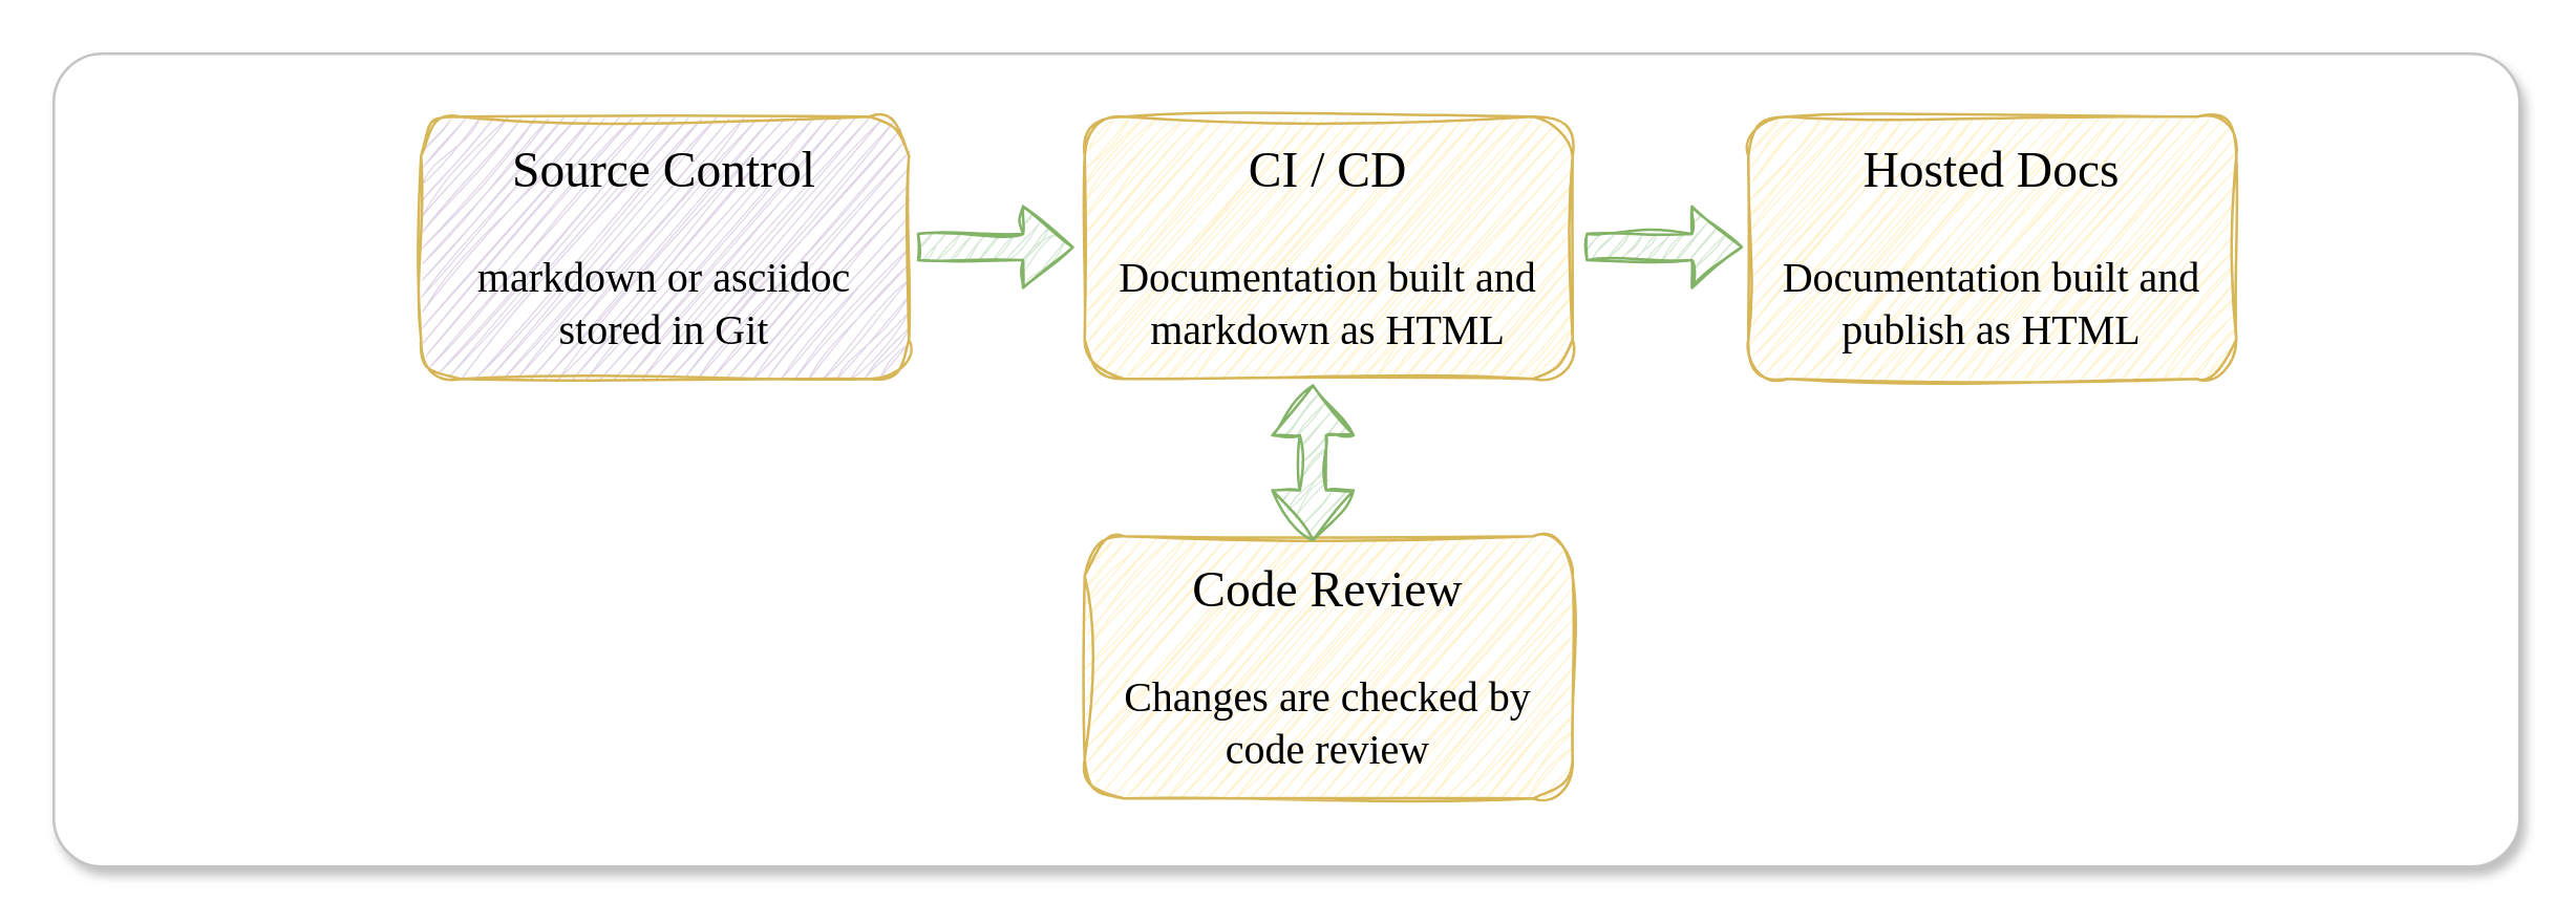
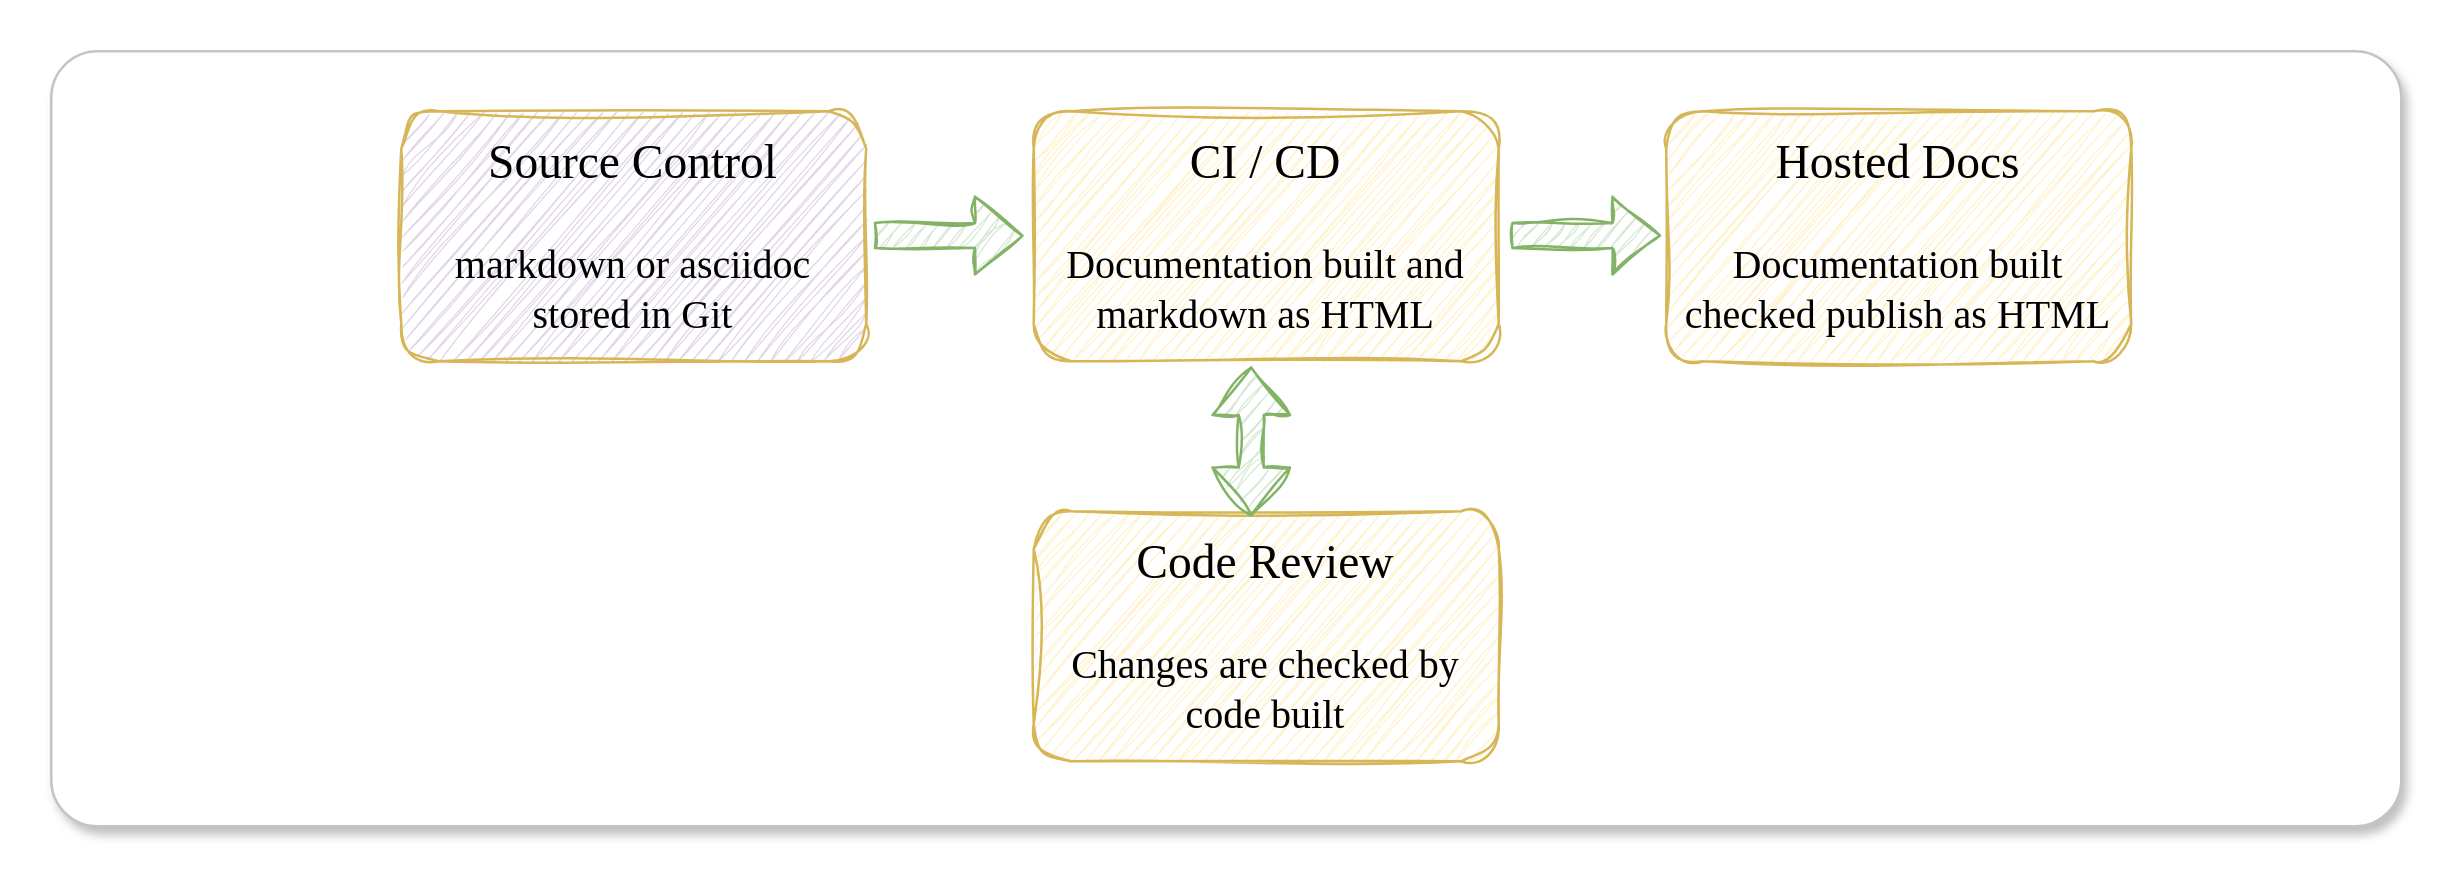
- <mxCell id="5" value="&lt;font style=&quot;font-size: 19px;&quot; face=&quot;architects daughter&quot;&gt;Hosted Docs&lt;/font&gt;&lt;div&gt;&lt;font face=&quot;architects daughter&quot;&gt;&lt;br&gt;&lt;/font&gt;&lt;/div&gt;&lt;div&gt;&lt;font face=&quot;architects daughter&quot;&gt;Documentation built and publish as HTML&lt;/font&gt;&lt;/div&gt;" style="rounded=1;whiteSpace=wrap;html=1;fillColor=#fff2cc;strokeColor=#d6b656;sketch=1;curveFitting=1;jiggle=2;fontSize=16;" vertex="1" parent="1"><mxGeometry x="666" y="44" width="186" height="100" as="geometry" /></mxCell>
+ <mxCell id="5" value="&lt;font style=&quot;font-size: 19px;&quot; face=&quot;architects daughter&quot;&gt;Hosted Docs&lt;/font&gt;&lt;div&gt;&lt;font face=&quot;architects daughter&quot;&gt;&lt;br&gt;&lt;/font&gt;&lt;/div&gt;&lt;div&gt;&lt;font face=&quot;architects daughter&quot;&gt;Documentation built checked publish as HTML&lt;/font&gt;&lt;/div&gt;" style="rounded=1;whiteSpace=wrap;html=1;fillColor=#fff2cc;strokeColor=#d6b656;sketch=1;curveFitting=1;jiggle=2;fontSize=16;" vertex="1" parent="1"><mxGeometry x="666" y="44" width="186" height="100" as="geometry" /></mxCell>
- <mxCell id="8" value="&lt;div&gt;&lt;font style=&quot;font-size: 19px;&quot; face=&quot;architects daughter&quot;&gt;Code Review&lt;/font&gt;&lt;/div&gt;&lt;div&gt;&lt;font face=&quot;architects daughter&quot;&gt;&lt;br&gt;&lt;/font&gt;&lt;/div&gt;&lt;div&gt;&lt;font face=&quot;architects daughter&quot;&gt;Changes are checked by code review&lt;/font&gt;&lt;/div&gt;" style="rounded=1;whiteSpace=wrap;html=1;fillColor=#fff2cc;strokeColor=#d6b656;sketch=1;curveFitting=1;jiggle=2;fontSize=16;" vertex="1" parent="1"><mxGeometry x="413" y="204" width="186" height="100" as="geometry" /></mxCell>
+ <mxCell id="8" value="&lt;div&gt;&lt;font style=&quot;font-size: 19px;&quot; face=&quot;architects daughter&quot;&gt;Code Review&lt;/font&gt;&lt;/div&gt;&lt;div&gt;&lt;font face=&quot;architects daughter&quot;&gt;&lt;br&gt;&lt;/font&gt;&lt;/div&gt;&lt;div&gt;&lt;font face=&quot;architects daughter&quot;&gt;Changes are checked by code built&lt;/font&gt;&lt;/div&gt;" style="rounded=1;whiteSpace=wrap;html=1;fillColor=#fff2cc;strokeColor=#d6b656;sketch=1;curveFitting=1;jiggle=2;fontSize=16;" vertex="1" parent="1"><mxGeometry x="413" y="204" width="186" height="100" as="geometry" /></mxCell>
